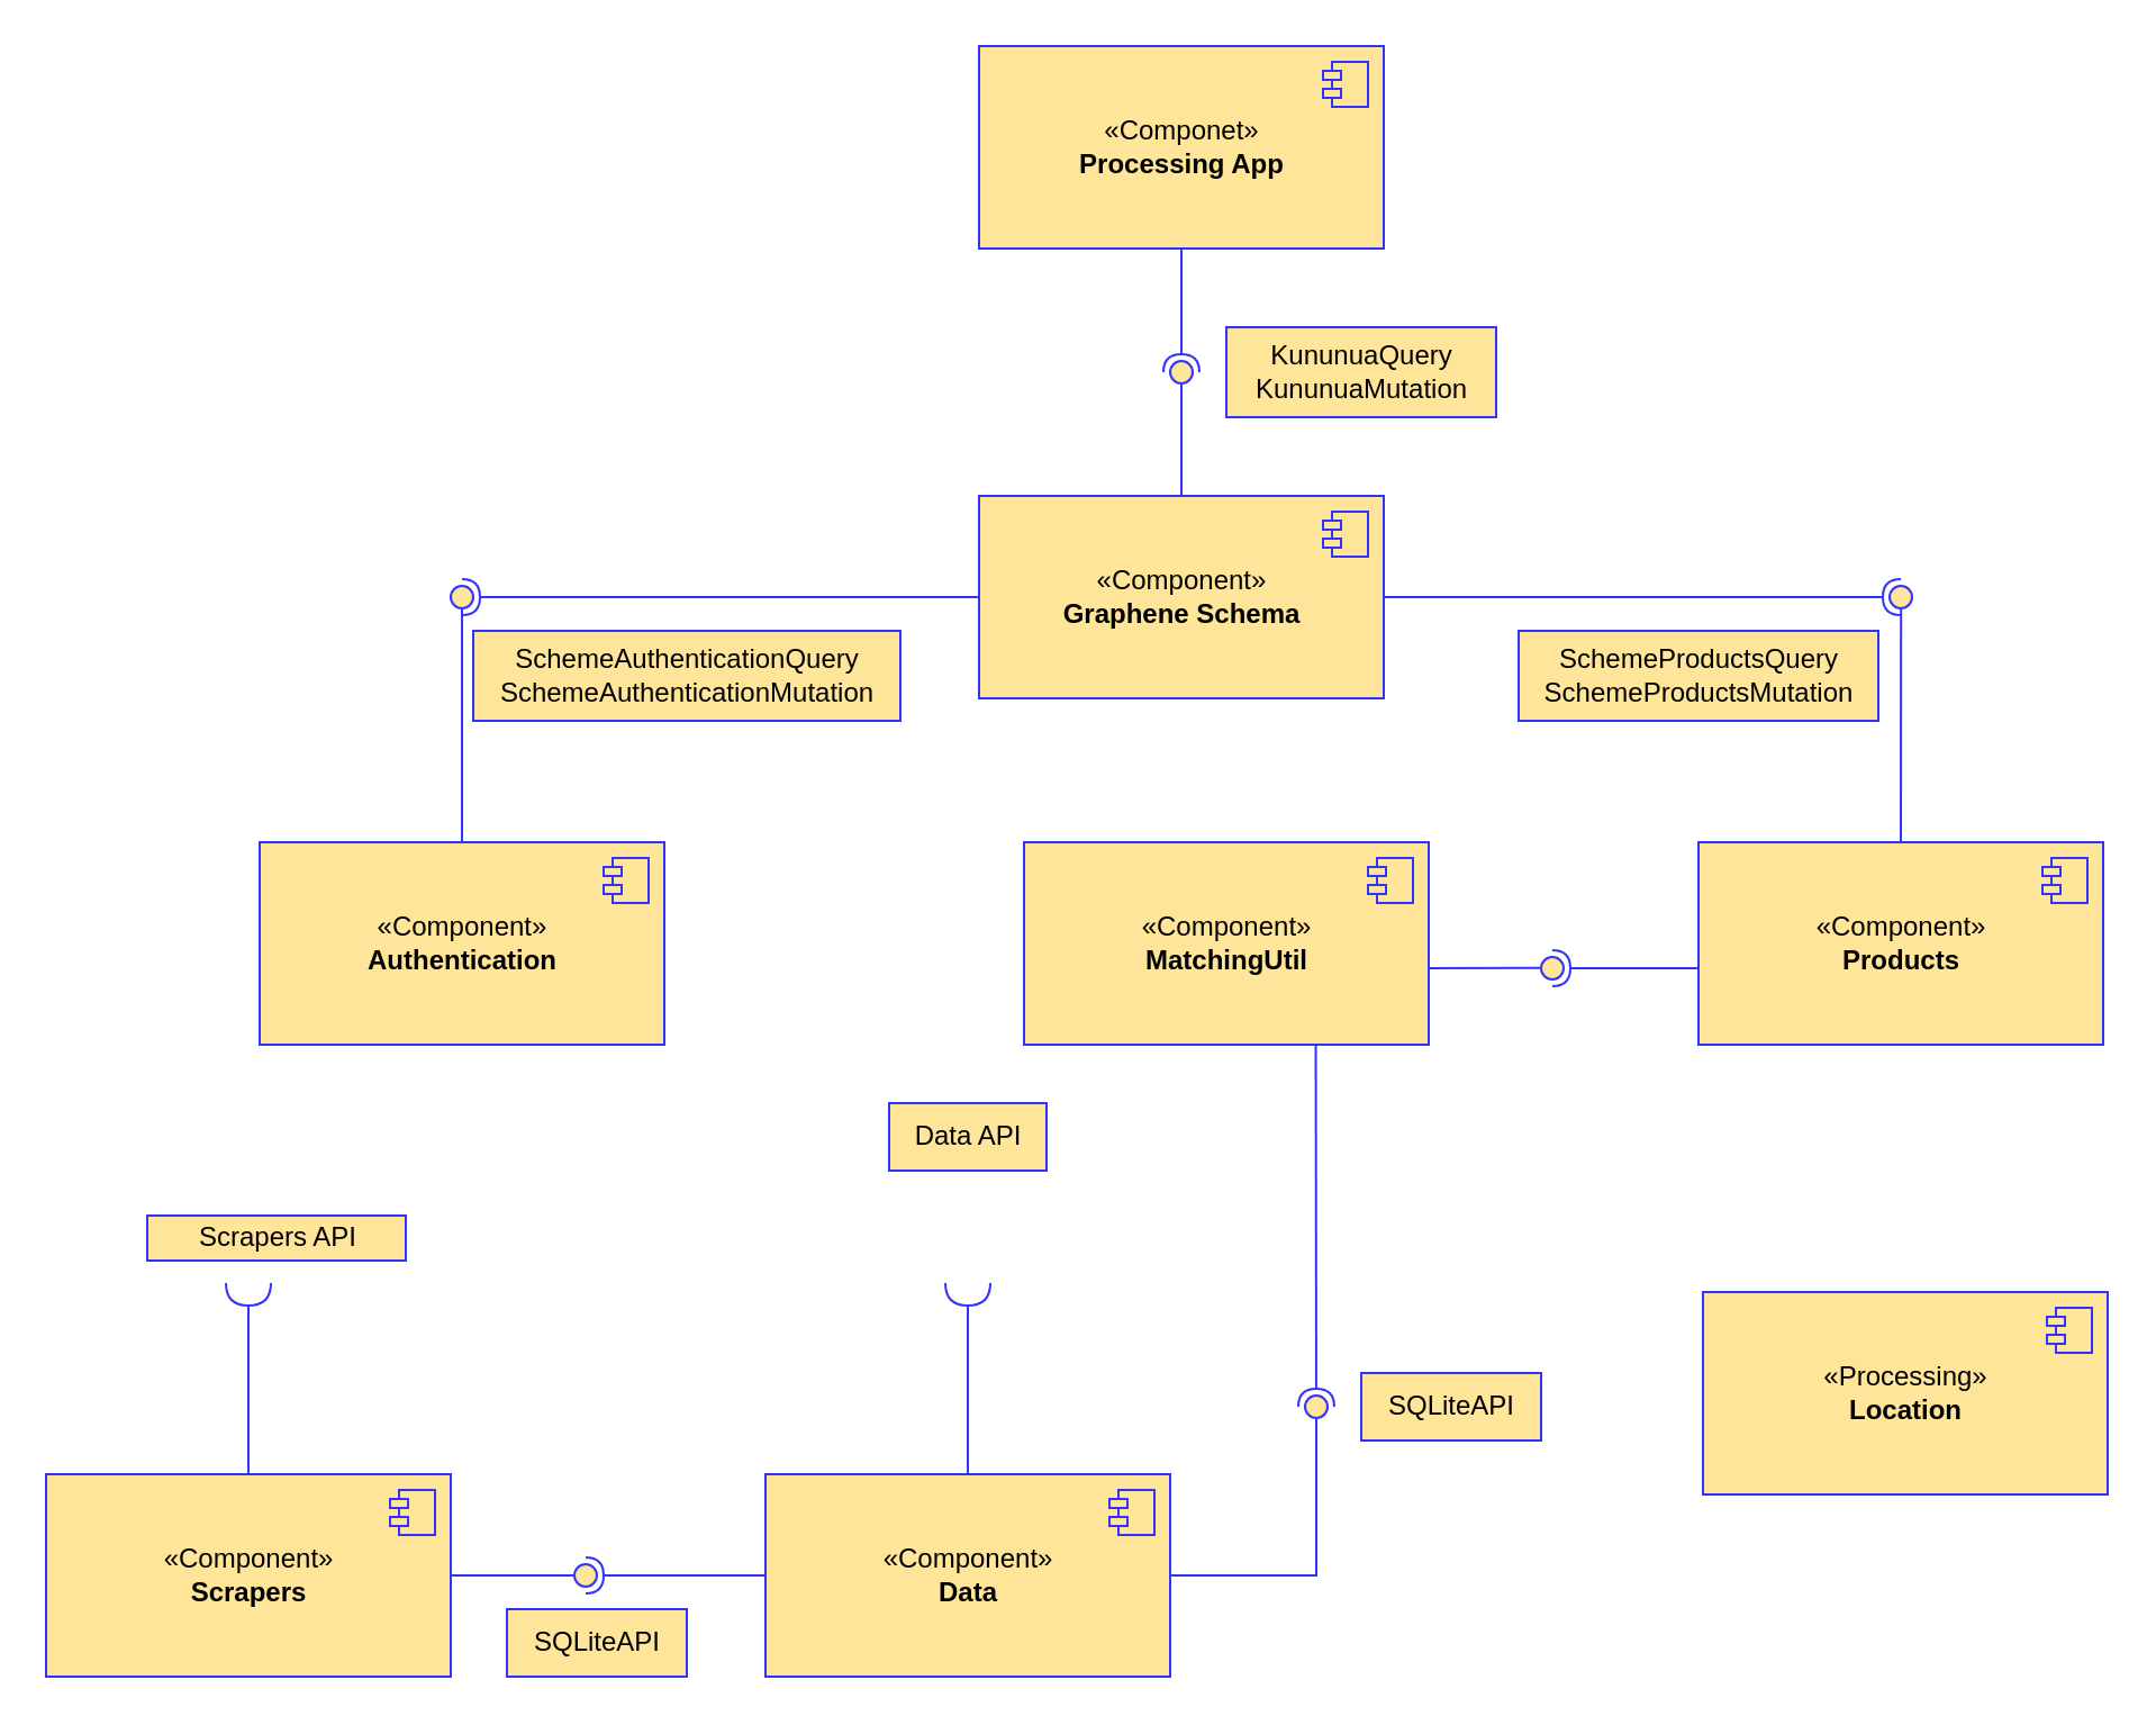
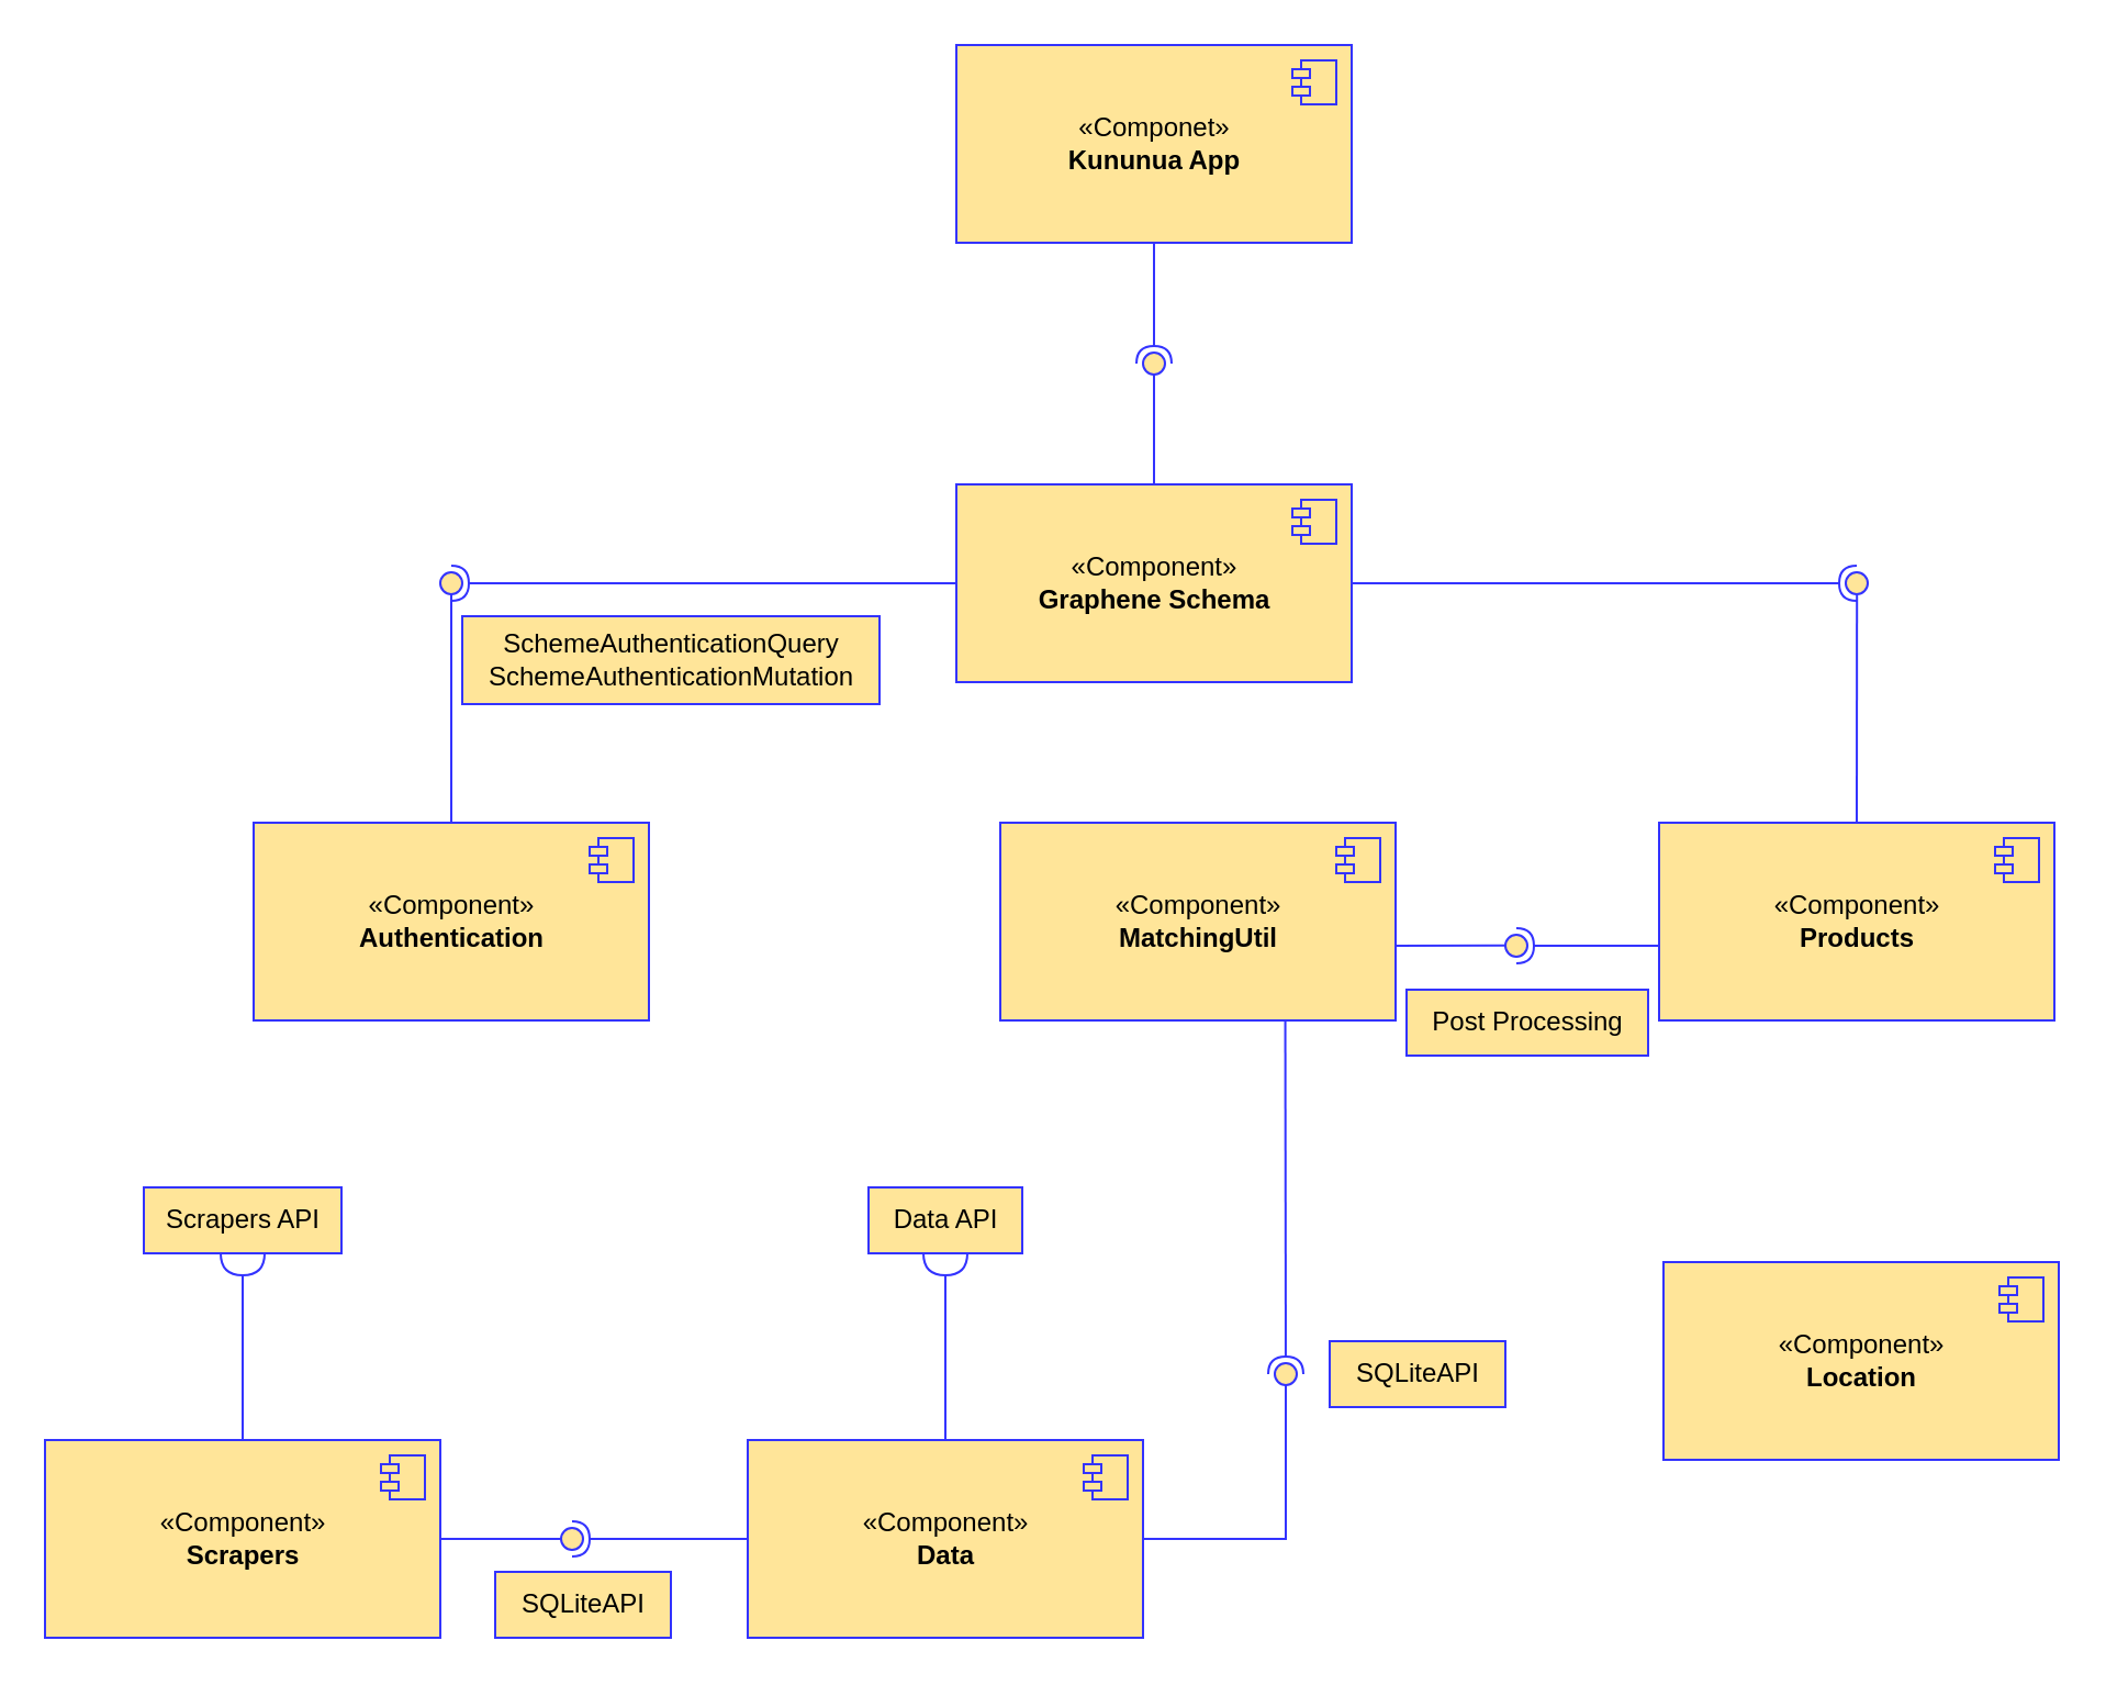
- <mxCell id="2" value="«Componet»&lt;br&gt;&lt;b&gt;Processing App&lt;/b&gt;" style="html=1;dropTarget=0;shadow=0;fillColor=#FFE599;strokeColor=#3333FF;" parent="1" vertex="1"><mxGeometry x="435" y="20" width="180" height="90" as="geometry" /></mxCell>
+ <mxCell id="2" value="«Componet»&lt;br&gt;&lt;b&gt;Kununua App&lt;/b&gt;" style="html=1;dropTarget=0;shadow=0;fillColor=#FFE599;strokeColor=#3333FF;" parent="1" vertex="1"><mxGeometry x="435" y="20" width="180" height="90" as="geometry" /></mxCell>
- <mxCell id="19" value="KununuaQuery&lt;br&gt;KununuaMutation" style="text;html=1;align=center;verticalAlign=middle;resizable=0;points=[];autosize=1;shadow=0;fillColor=#FFE599;strokeColor=#3333FF;" parent="1" vertex="1"><mxGeometry x="545" y="145" width="120" height="40" as="geometry" /></mxCell>
- <mxCell id="24" value="SchemeProductsQuery&lt;br&gt;SchemeProductsMutation" style="text;html=1;align=center;verticalAlign=middle;resizable=0;points=[];autosize=1;shadow=0;fillColor=#FFE599;strokeColor=#3333FF;" parent="1" vertex="1"><mxGeometry x="675" y="280" width="160" height="40" as="geometry" /></mxCell>
+ <mxCell id="46" value="Post Processing" style="text;html=1;align=center;verticalAlign=middle;resizable=0;points=[];autosize=1;shadow=0;fillColor=#FFE599;strokeColor=#3333FF;" vertex="1" parent="1"><mxGeometry x="640" y="450" width="110" height="30" as="geometry" /></mxCell>
- <mxCell id="32" value="Data API" style="text;html=1;align=center;verticalAlign=middle;resizable=0;points=[];autosize=1;shadow=0;fillColor=#FFE599;strokeColor=#3333FF;" parent="1" vertex="1"><mxGeometry x="395" y="490" width="70" height="30" as="geometry" /></mxCell>
+ <mxCell id="32" value="Data API" style="text;html=1;align=center;verticalAlign=middle;resizable=0;points=[];autosize=1;shadow=0;fillColor=#FFE599;strokeColor=#3333FF;" parent="1" vertex="1"><mxGeometry x="395" y="540" width="70" height="30" as="geometry" /></mxCell>
- <mxCell id="29" value="Scrapers API" style="text;html=1;align=center;verticalAlign=middle;resizable=0;points=[];autosize=1;shadow=0;fillColor=#FFE599;strokeColor=#3333FF;" parent="1" vertex="1"><mxGeometry x="65" y="540" width="115" height="20" as="geometry" /></mxCell>
+ <mxCell id="29" value="Scrapers API" style="text;html=1;align=center;verticalAlign=middle;resizable=0;points=[];autosize=1;shadow=0;fillColor=#FFE599;strokeColor=#3333FF;" parent="1" vertex="1"><mxGeometry x="65" y="540" width="90" height="30" as="geometry" /></mxCell>
- <mxCell id="10" value="«Processing»&lt;br&gt;&lt;b&gt;Location&lt;br&gt;&lt;/b&gt;" style="html=1;dropTarget=0;shadow=0;fillColor=#FFE599;strokeColor=#3333FF;" parent="1" vertex="1"><mxGeometry x="757" y="574" width="180" height="90" as="geometry" /></mxCell>
+ <mxCell id="10" value="«Component»&lt;br&gt;&lt;b&gt;Location&lt;br&gt;&lt;/b&gt;" style="html=1;dropTarget=0;shadow=0;fillColor=#FFE599;strokeColor=#3333FF;" parent="1" vertex="1"><mxGeometry x="757" y="574" width="180" height="90" as="geometry" /></mxCell>
